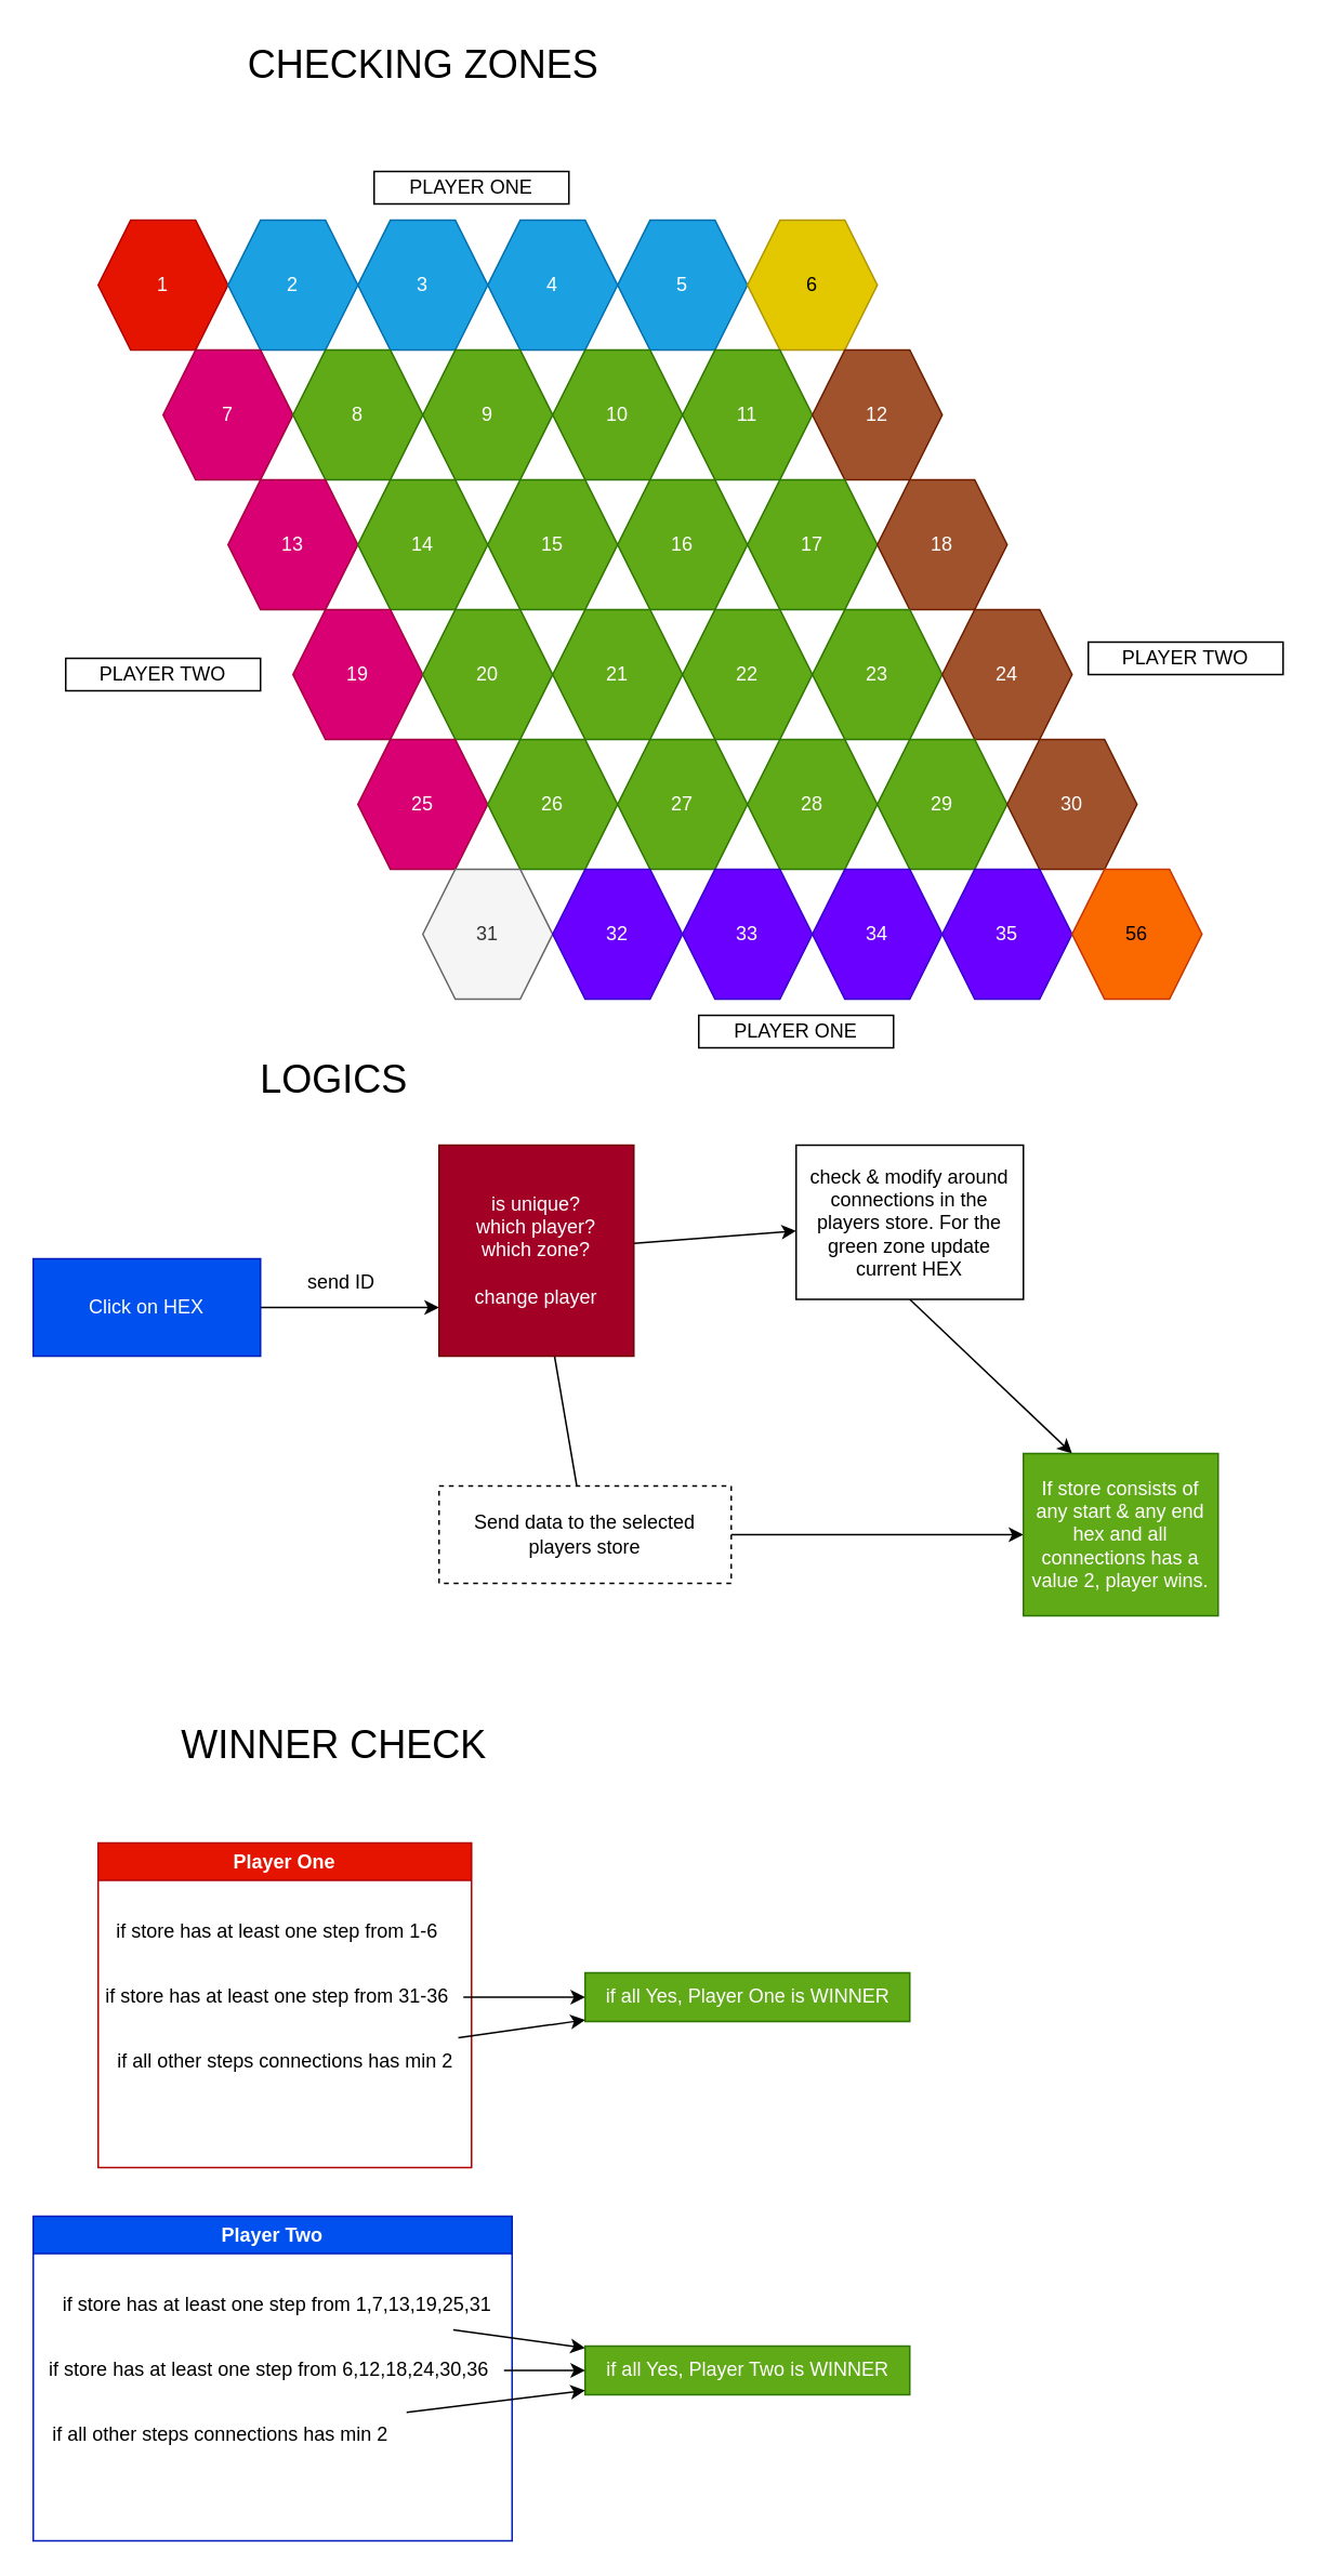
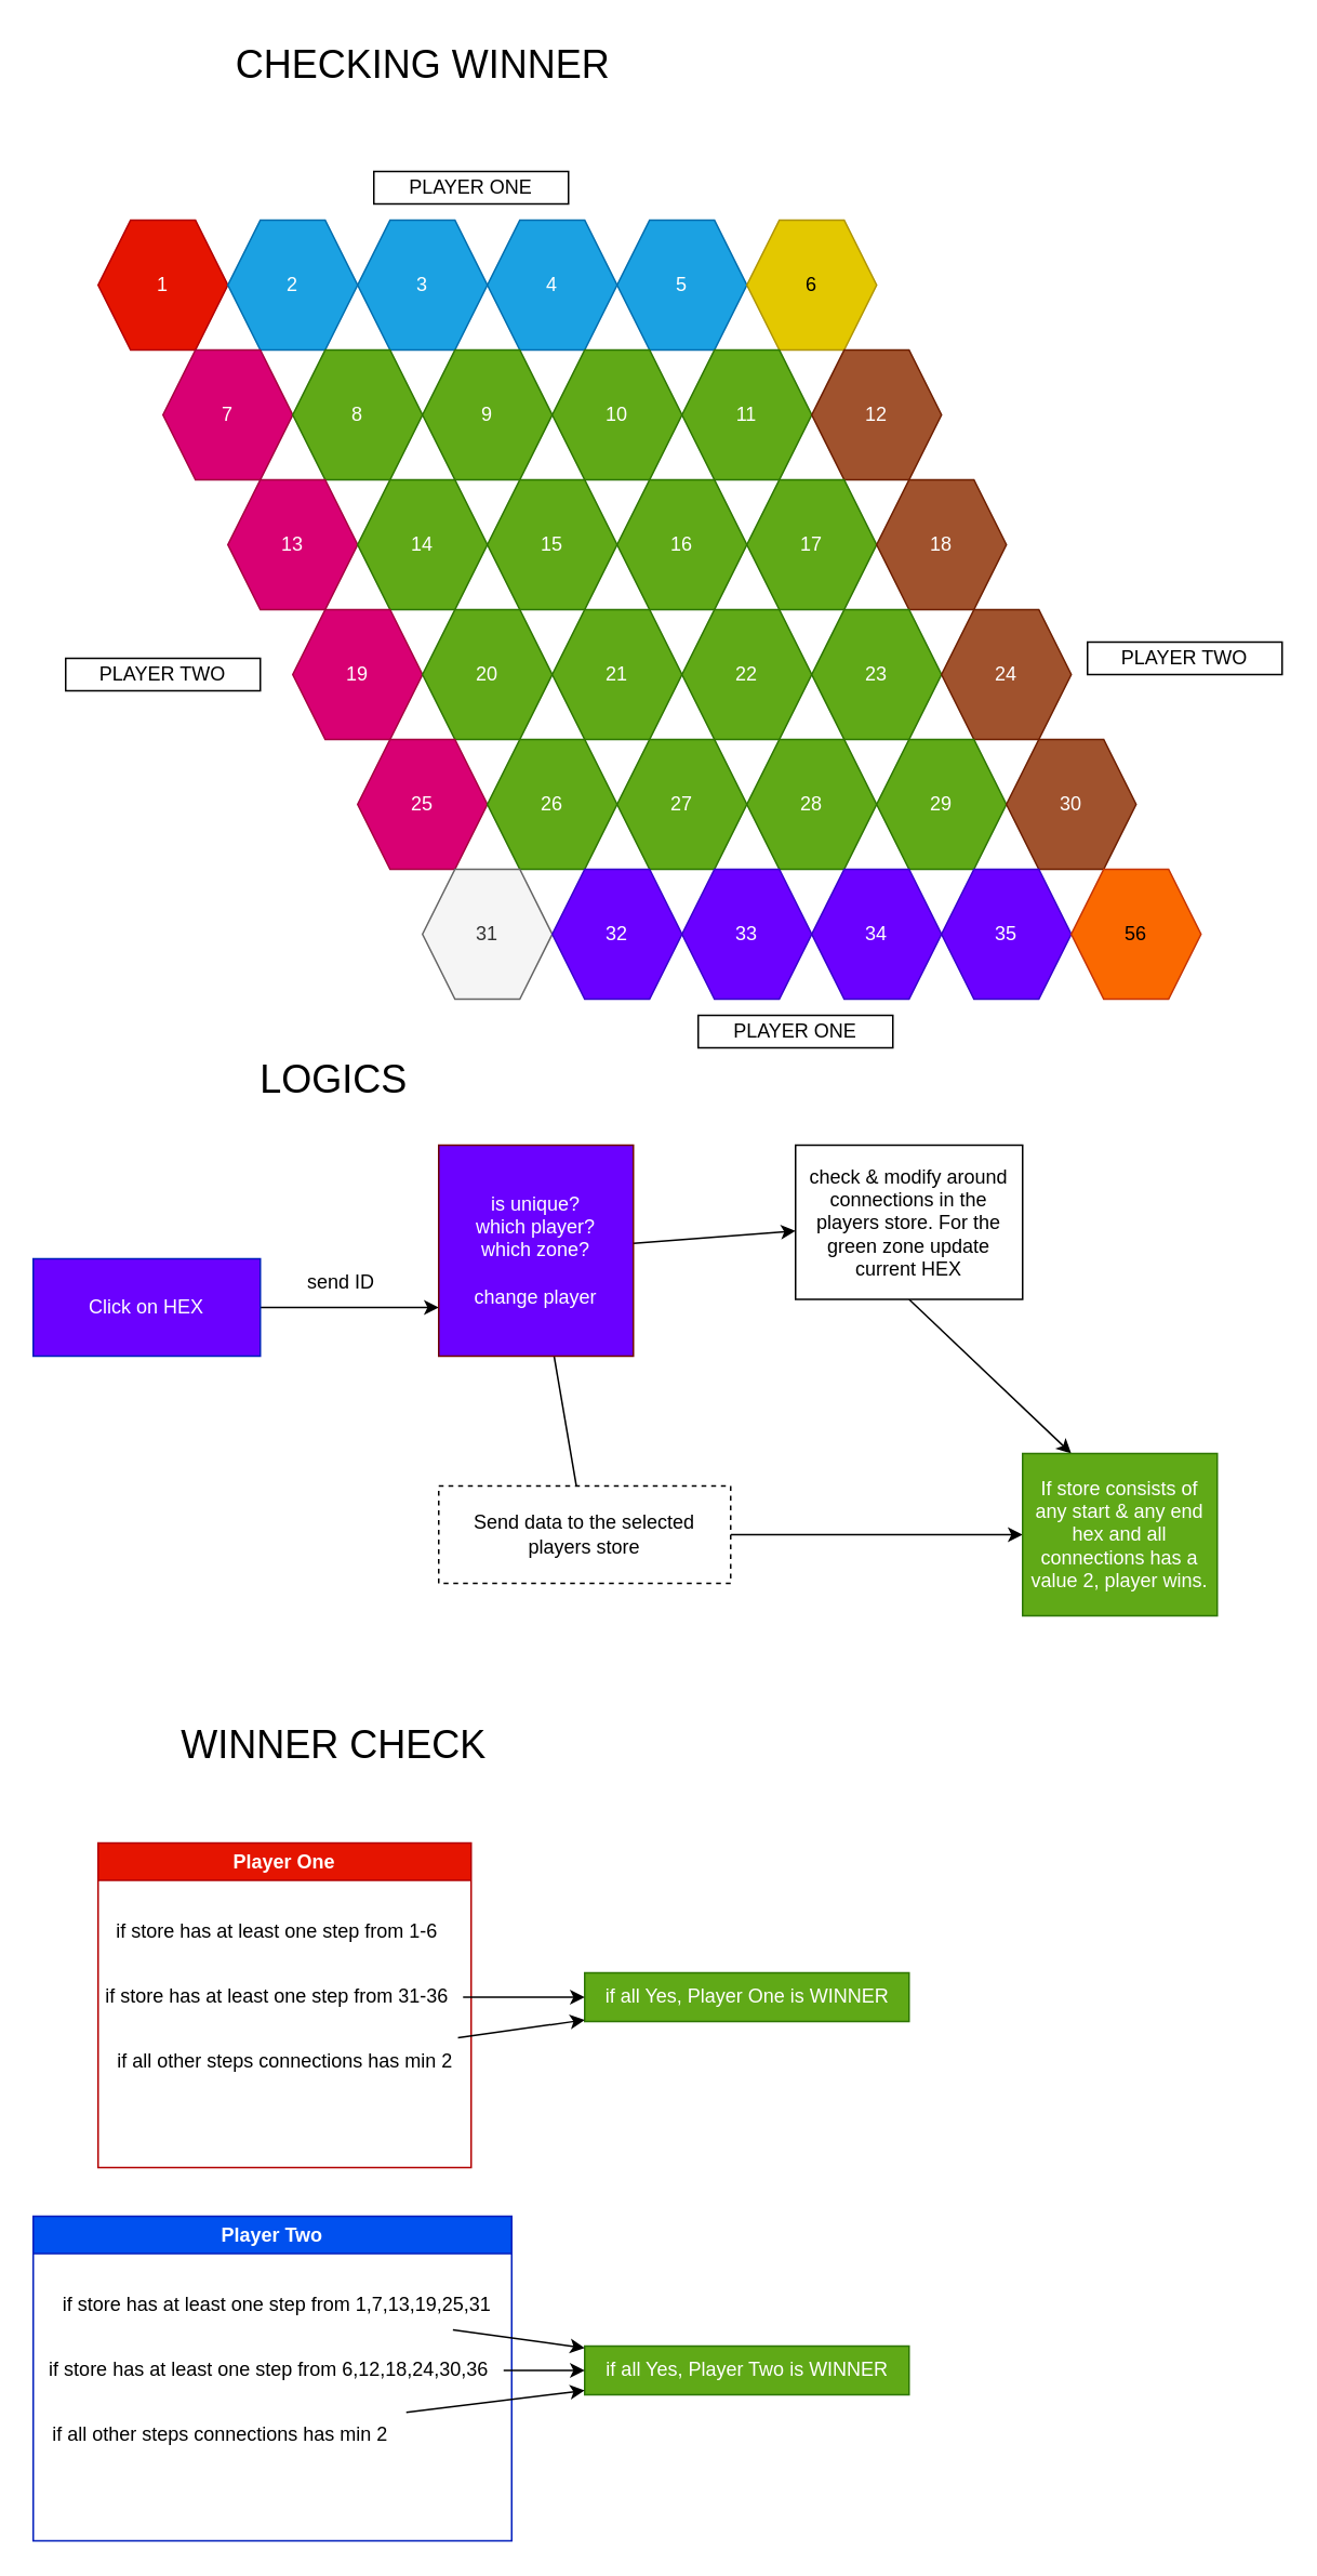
- <mxCell id="38" value="&lt;font style=&quot;font-size: 24px;&quot;&gt;CHECKING ZONES&lt;/font&gt;" style="text;html=1;align=center;verticalAlign=middle;resizable=0;points=[];autosize=1;strokeColor=none;fillColor=none;" parent="1" vertex="1"><mxGeometry x="140" y="20" width="240" height="40" as="geometry" /></mxCell>
+ <mxCell id="38" value="&lt;font style=&quot;font-size: 24px;&quot;&gt;CHECKING WINNER&lt;/font&gt;" style="text;html=1;align=center;verticalAlign=middle;resizable=0;points=[];autosize=1;strokeColor=none;fillColor=none;" parent="1" vertex="1"><mxGeometry x="140" y="20" width="240" height="40" as="geometry" /></mxCell>
- <mxCell id="44" value="is unique?&lt;br&gt;which player?&lt;br&gt;which zone?&lt;br&gt;&lt;br&gt;change player" style="rounded=0;whiteSpace=wrap;html=1;fillColor=#a20025;fontColor=#ffffff;strokeColor=#6F0000;" parent="1" vertex="1"><mxGeometry x="270" y="705" width="120" height="130" as="geometry" /></mxCell>
+ <mxCell id="44" value="is unique?&lt;br&gt;which player?&lt;br&gt;which zone?&lt;br&gt;&lt;br&gt;change player" style="rounded=0;whiteSpace=wrap;html=1;fillColor=#6a00ff;fontColor=#ffffff;strokeColor=#6F0000;" parent="1" vertex="1"><mxGeometry x="270" y="705" width="120" height="130" as="geometry" /></mxCell>
- <mxCell id="40" value="Click on HEX" style="rounded=0;whiteSpace=wrap;html=1;fillColor=#0050ef;fontColor=#ffffff;strokeColor=#001DBC;" parent="1" vertex="1"><mxGeometry x="20" y="775" width="140" height="60" as="geometry" /></mxCell>
+ <mxCell id="40" value="Click on HEX" style="rounded=0;whiteSpace=wrap;html=1;fillColor=#6a00ff;fontColor=#ffffff;strokeColor=#001DBC;" parent="1" vertex="1"><mxGeometry x="20" y="775" width="140" height="60" as="geometry" /></mxCell>
